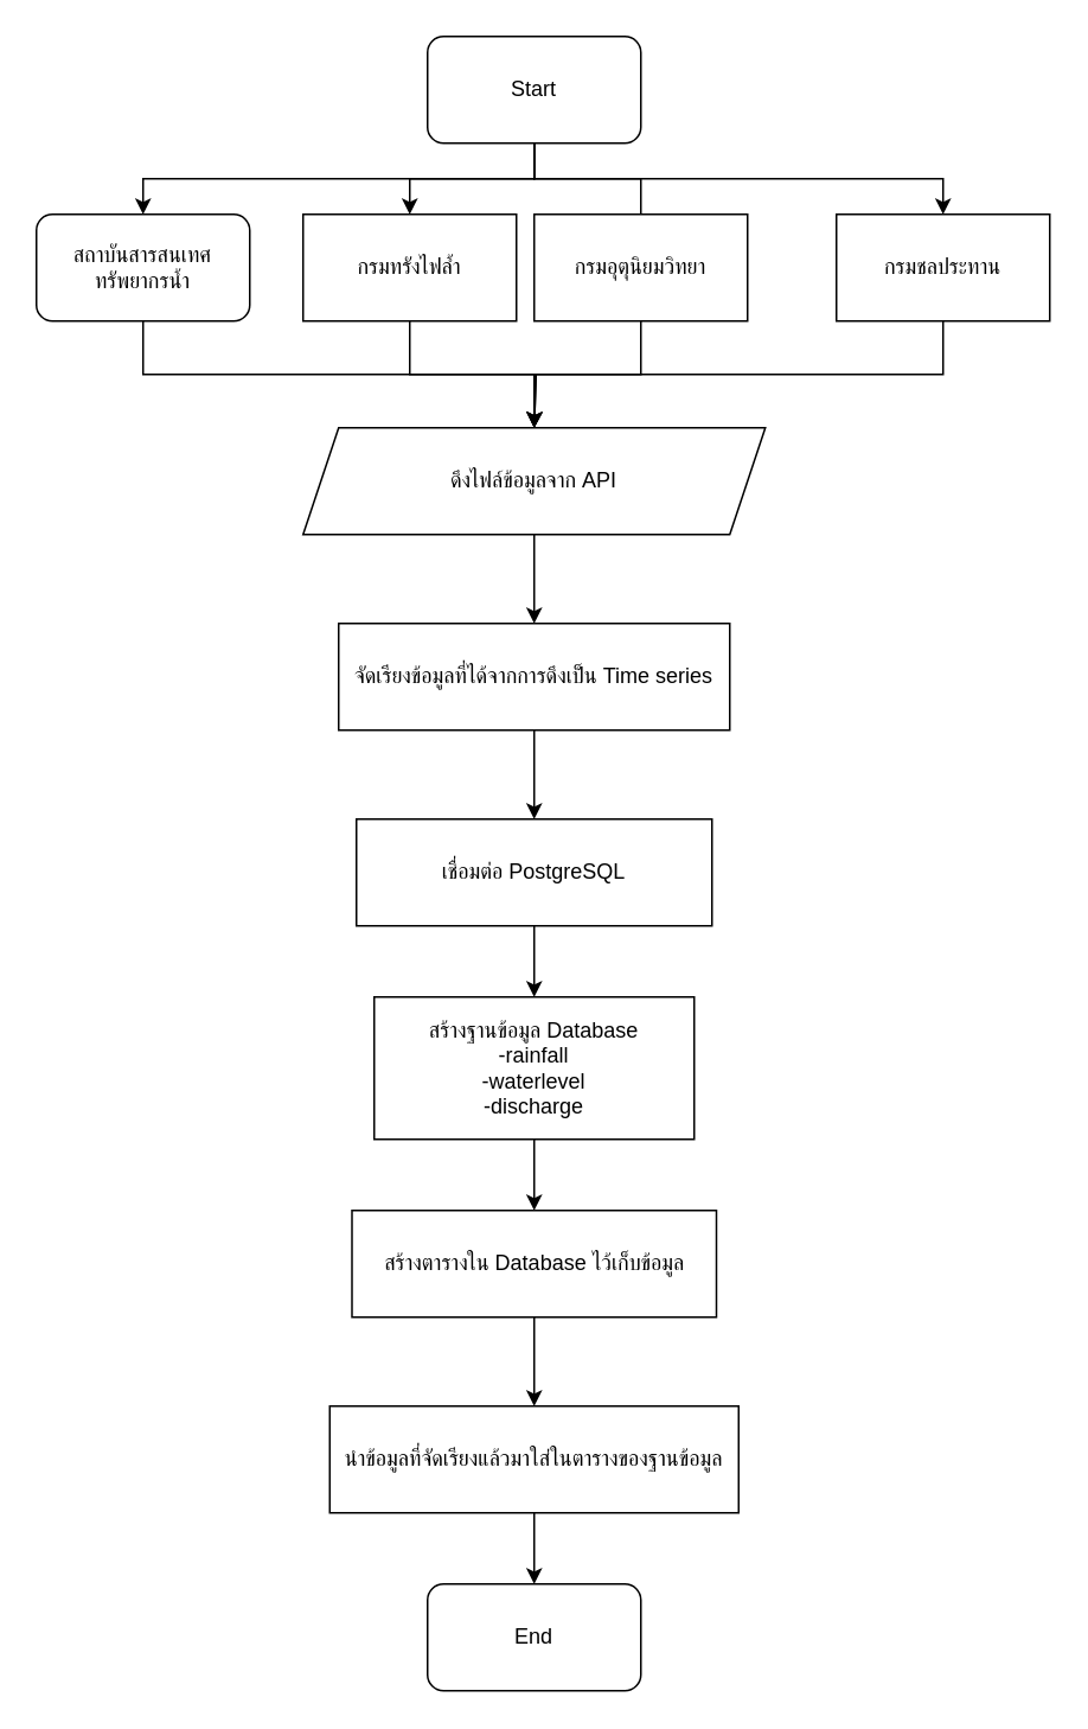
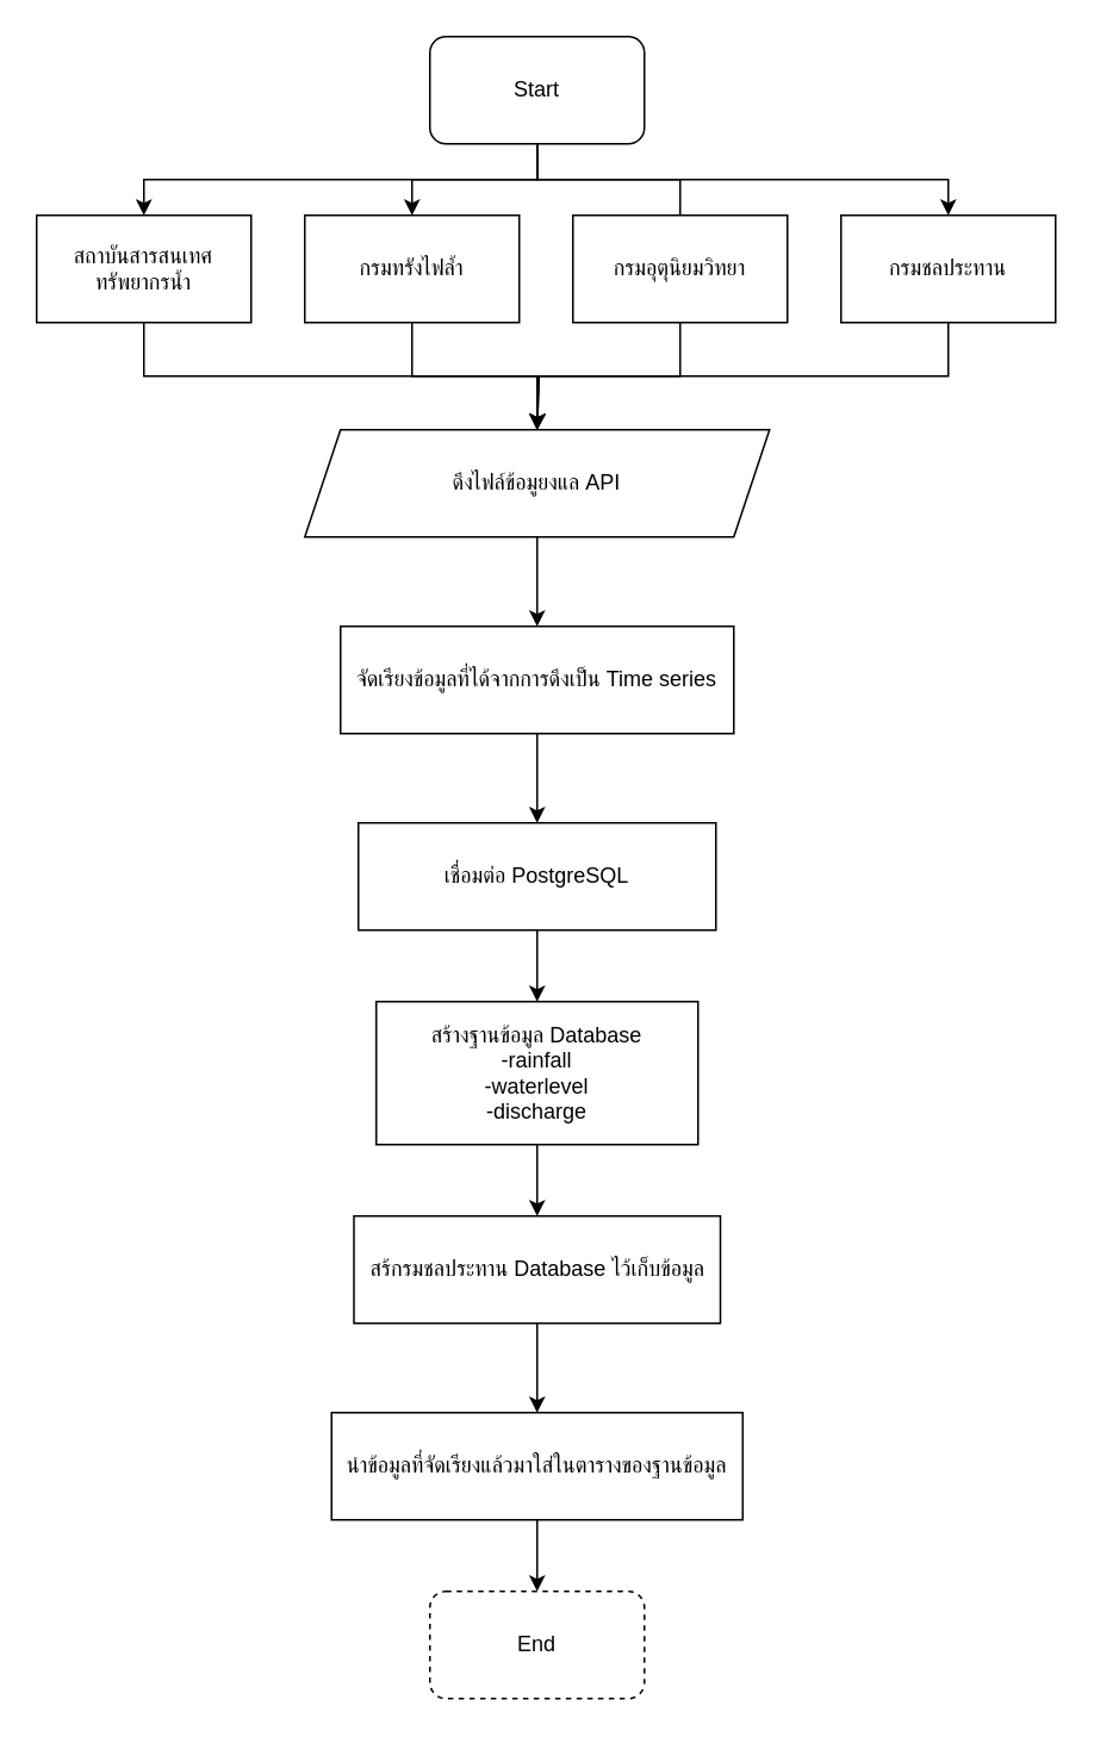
- <mxCell id="11" value="สถาบันสารสนเทศทรัพยากรน้ำ" style="whiteSpace=wrap;html=1;rounded=1;" vertex="1" parent="1"><mxGeometry x="20" y="120" width="120" height="60" as="geometry" /></mxCell>
+ <mxCell id="11" value="สถาบันสารสนเทศทรัพยากรน้ำ" style="rounded=0;whiteSpace=wrap;html=1;" vertex="1" parent="1"><mxGeometry x="20" y="120" width="120" height="60" as="geometry" /></mxCell>
- <mxCell id="15" value="กรมอุตุนิยมวิทยา" style="rounded=0;whiteSpace=wrap;html=1;" vertex="1" parent="1"><mxGeometry x="300" y="120" width="120" height="60" as="geometry" /></mxCell>
+ <mxCell id="15" value="กรมอุตุนิยมวิทยา" style="rounded=0;whiteSpace=wrap;html=1;" vertex="1" parent="1"><mxGeometry x="320" y="120" width="120" height="60" as="geometry" /></mxCell>
- <mxCell id="9" value="ดึงไฟล์ข้อมูลจาก API" style="shape=parallelogram;perimeter=parallelogramPerimeter;whiteSpace=wrap;html=1;fixedSize=1;" vertex="1" parent="1"><mxGeometry x="170" y="240" width="260" height="60" as="geometry" /></mxCell>
+ <mxCell id="9" value="ดึงไฟล์ข้อมูยงแล API" style="shape=parallelogram;perimeter=parallelogramPerimeter;whiteSpace=wrap;html=1;fixedSize=1;" vertex="1" parent="1"><mxGeometry x="170" y="240" width="260" height="60" as="geometry" /></mxCell>
- <mxCell id="24" value="สร้างตารางใน Database ไว้เก็บข้อมูล" style="rounded=0;whiteSpace=wrap;html=1;" vertex="1" parent="1"><mxGeometry x="197.5" y="680" width="205" height="60" as="geometry" /></mxCell>
+ <mxCell id="24" value="สร้กรมชลประทาน Database ไว้เก็บข้อมูล" style="rounded=0;whiteSpace=wrap;html=1;" vertex="1" parent="1"><mxGeometry x="197.5" y="680" width="205" height="60" as="geometry" /></mxCell>
- <mxCell id="27" value="End" style="rounded=1;whiteSpace=wrap;html=1;" vertex="1" parent="1"><mxGeometry x="240" y="890" width="120" height="60" as="geometry" /></mxCell>
+ <mxCell id="27" value="End" style="rounded=1;whiteSpace=wrap;html=1;dashed=1;" vertex="1" parent="1"><mxGeometry x="240" y="890" width="120" height="60" as="geometry" /></mxCell>
